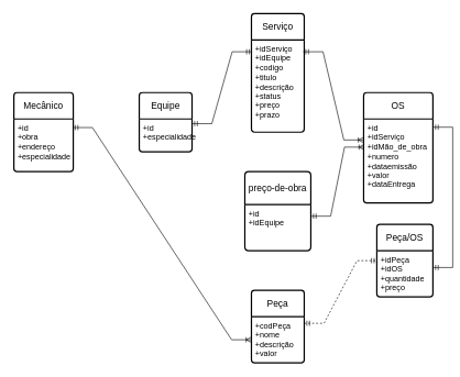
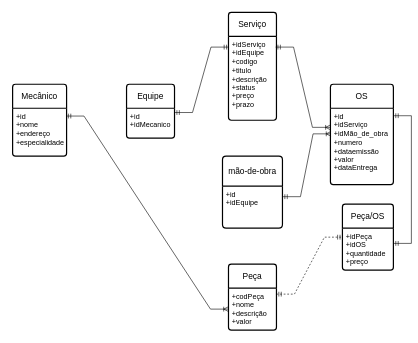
- <mxCell id="12" value="+id&lt;br&gt;+especialidade" style="align=left;strokeColor=none;fillColor=none;spacingLeft=4;fontSize=12;verticalAlign=top;resizable=0;rotatable=0;part=1;html=1;" vertex="1" parent="11"><mxGeometry y="40" width="80" height="50" as="geometry" /></mxCell>
+ <mxCell id="12" value="+id&lt;br&gt;+idMecanico" style="align=left;strokeColor=none;fillColor=none;spacingLeft=4;fontSize=12;verticalAlign=top;resizable=0;rotatable=0;part=1;html=1;" vertex="1" parent="11"><mxGeometry y="40" width="80" height="50" as="geometry" /></mxCell>
- <mxCell id="3" value="+id&lt;br&gt;+obra&lt;br&gt;&lt;div&gt;+endereço&lt;/div&gt;&lt;div&gt;+especialidade&lt;br&gt;&lt;/div&gt;" style="align=left;strokeColor=none;fillColor=none;spacingLeft=4;fontSize=12;verticalAlign=top;resizable=0;rotatable=0;part=1;html=1;" vertex="1" parent="2"><mxGeometry y="40" width="90" height="80" as="geometry" /></mxCell>
+ <mxCell id="3" value="+id&lt;br&gt;+nome&lt;br&gt;&lt;div&gt;+endereço&lt;/div&gt;&lt;div&gt;+especialidade&lt;br&gt;&lt;/div&gt;" style="align=left;strokeColor=none;fillColor=none;spacingLeft=4;fontSize=12;verticalAlign=top;resizable=0;rotatable=0;part=1;html=1;" vertex="1" parent="2"><mxGeometry y="40" width="90" height="80" as="geometry" /></mxCell>
- <mxCell id="15" value="preço-de-obra" style="swimlane;childLayout=stackLayout;horizontal=1;startSize=50;horizontalStack=0;rounded=1;fontSize=14;fontStyle=0;strokeWidth=2;resizeParent=0;resizeLast=1;shadow=0;dashed=0;align=center;arcSize=4;whiteSpace=wrap;html=1;" vertex="1" parent="1"><mxGeometry x="370" y="260" width="100" height="120" as="geometry" /></mxCell>
+ <mxCell id="15" value="mão-de-obra" style="swimlane;childLayout=stackLayout;horizontal=1;startSize=50;horizontalStack=0;rounded=1;fontSize=14;fontStyle=0;strokeWidth=2;resizeParent=0;resizeLast=1;shadow=0;dashed=0;align=center;arcSize=4;whiteSpace=wrap;html=1;" vertex="1" parent="1"><mxGeometry x="370" y="260" width="100" height="120" as="geometry" /></mxCell>
